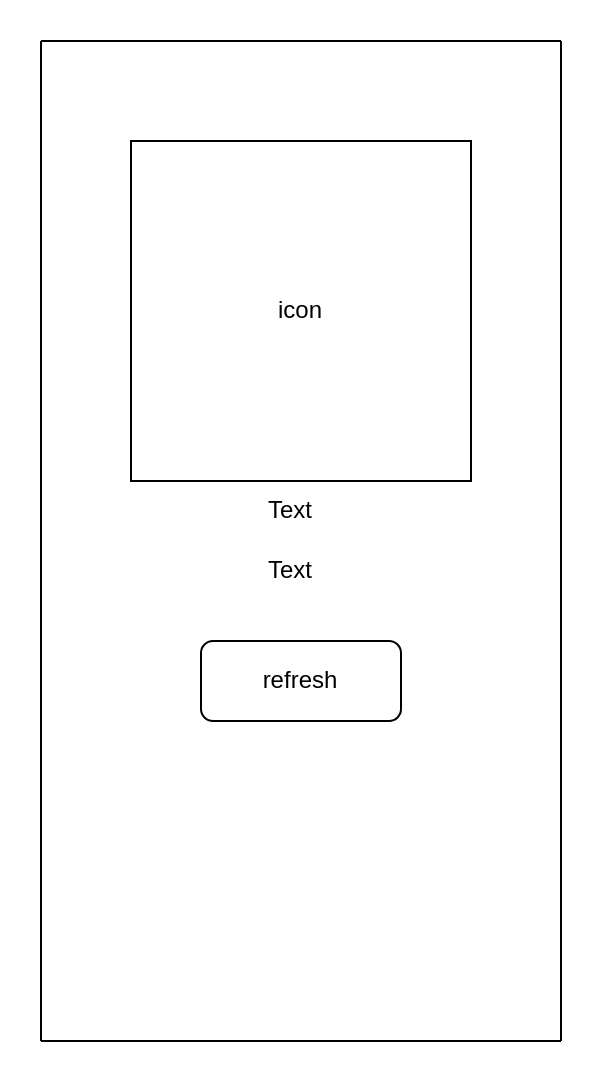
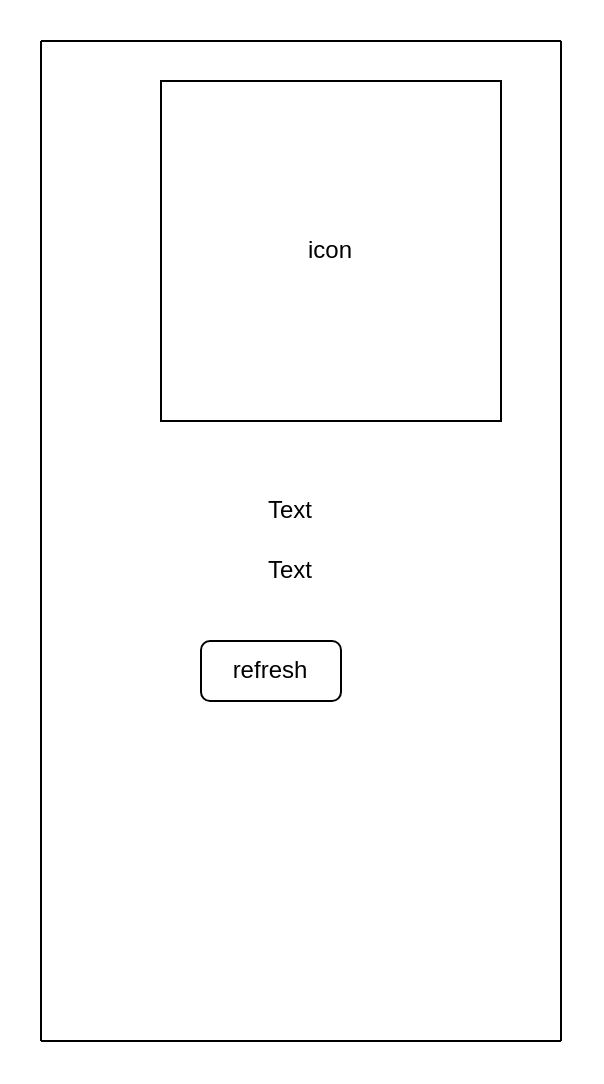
- <mxCell id="7" value="icon" style="whiteSpace=wrap;html=1;aspect=fixed;" vertex="1" parent="1"><mxGeometry x="65" y="70" width="170" height="170" as="geometry" /></mxCell>
+ <mxCell id="7" value="icon" style="whiteSpace=wrap;html=1;aspect=fixed;" vertex="1" parent="1"><mxGeometry x="80" y="40" width="170" height="170" as="geometry" /></mxCell>
- <mxCell id="8" value="refresh" style="rounded=1;whiteSpace=wrap;html=1;" vertex="1" parent="1"><mxGeometry x="100" y="320" width="100" height="40" as="geometry" /></mxCell>
+ <mxCell id="8" value="refresh" style="rounded=1;whiteSpace=wrap;html=1;" vertex="1" parent="1"><mxGeometry x="100" y="320" width="70" height="30" as="geometry" /></mxCell>
